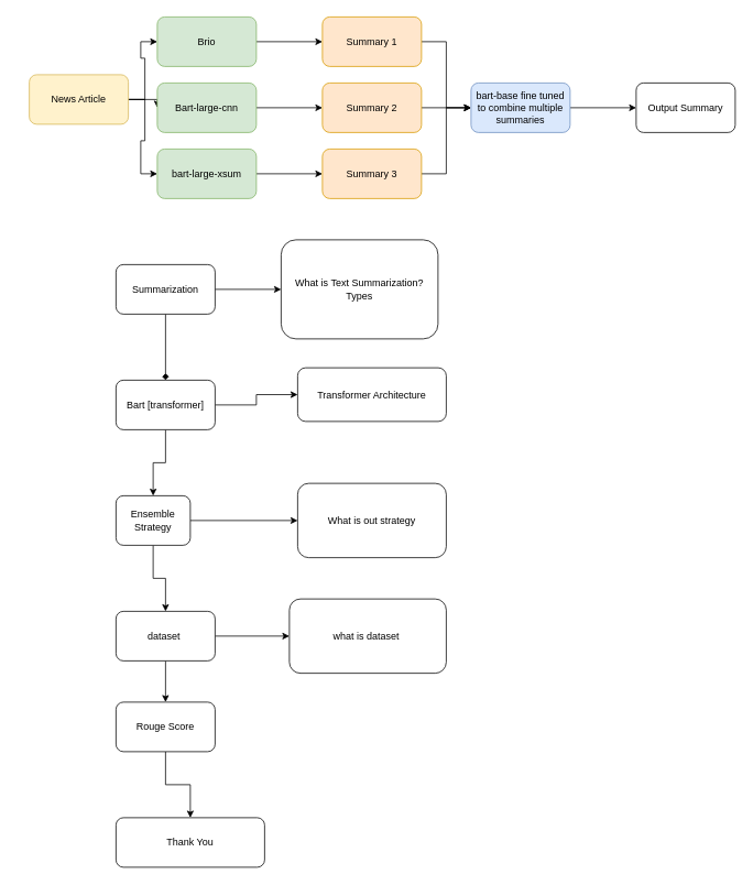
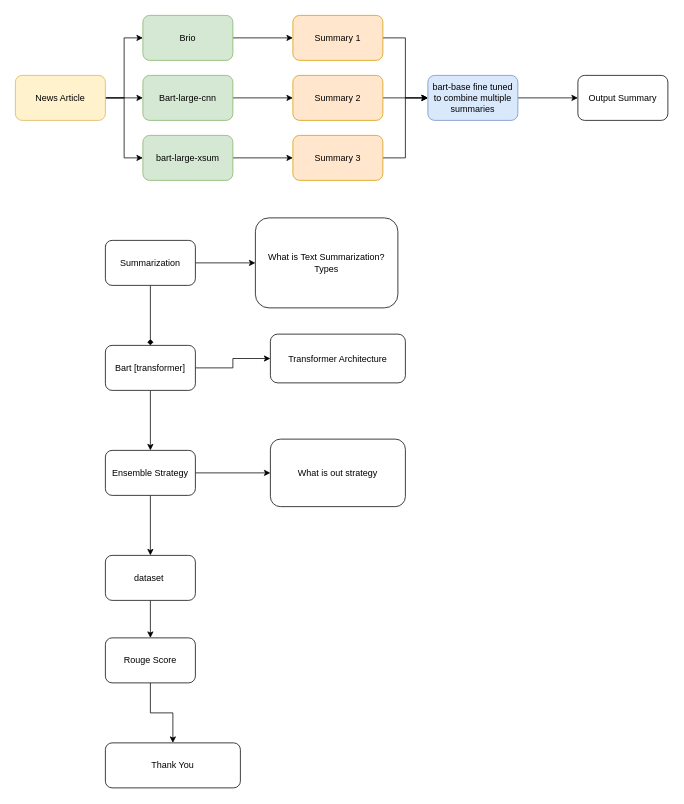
- <mxCell id="5" value="News Article" style="rounded=1;whiteSpace=wrap;html=1;fillColor=#fff2cc;strokeColor=#d6b656;" vertex="1" parent="1"><mxGeometry x="35" y="90" width="120" height="60" as="geometry" /></mxCell>
+ <mxCell id="5" value="News Article" style="rounded=1;whiteSpace=wrap;html=1;fillColor=#fff2cc;strokeColor=#d6b656;" vertex="1" parent="1"><mxGeometry x="20" y="100" width="120" height="60" as="geometry" /></mxCell>
- <mxCell id="29" value="Ensemble Strategy" style="whiteSpace=wrap;html=1;rounded=1;" vertex="1" parent="1"><mxGeometry x="140" y="600" width="90" height="60" as="geometry" /></mxCell>
+ <mxCell id="29" value="Ensemble Strategy" style="whiteSpace=wrap;html=1;rounded=1;" vertex="1" parent="1"><mxGeometry x="140" y="600" width="120" height="60" as="geometry" /></mxCell>
- <mxCell id="30" value="" style="edgeStyle=orthogonalEdgeStyle;rounded=0;orthogonalLoop=1;jettySize=auto;html=1;" edge="1" parent="1" source="32" target="38"><mxGeometry relative="1" as="geometry" /></mxCell>
- <mxCell id="38" value="what is dataset&amp;nbsp;" style="whiteSpace=wrap;html=1;rounded=1;" vertex="1" parent="1"><mxGeometry x="350" y="725" width="190" height="90" as="geometry" /></mxCell>
